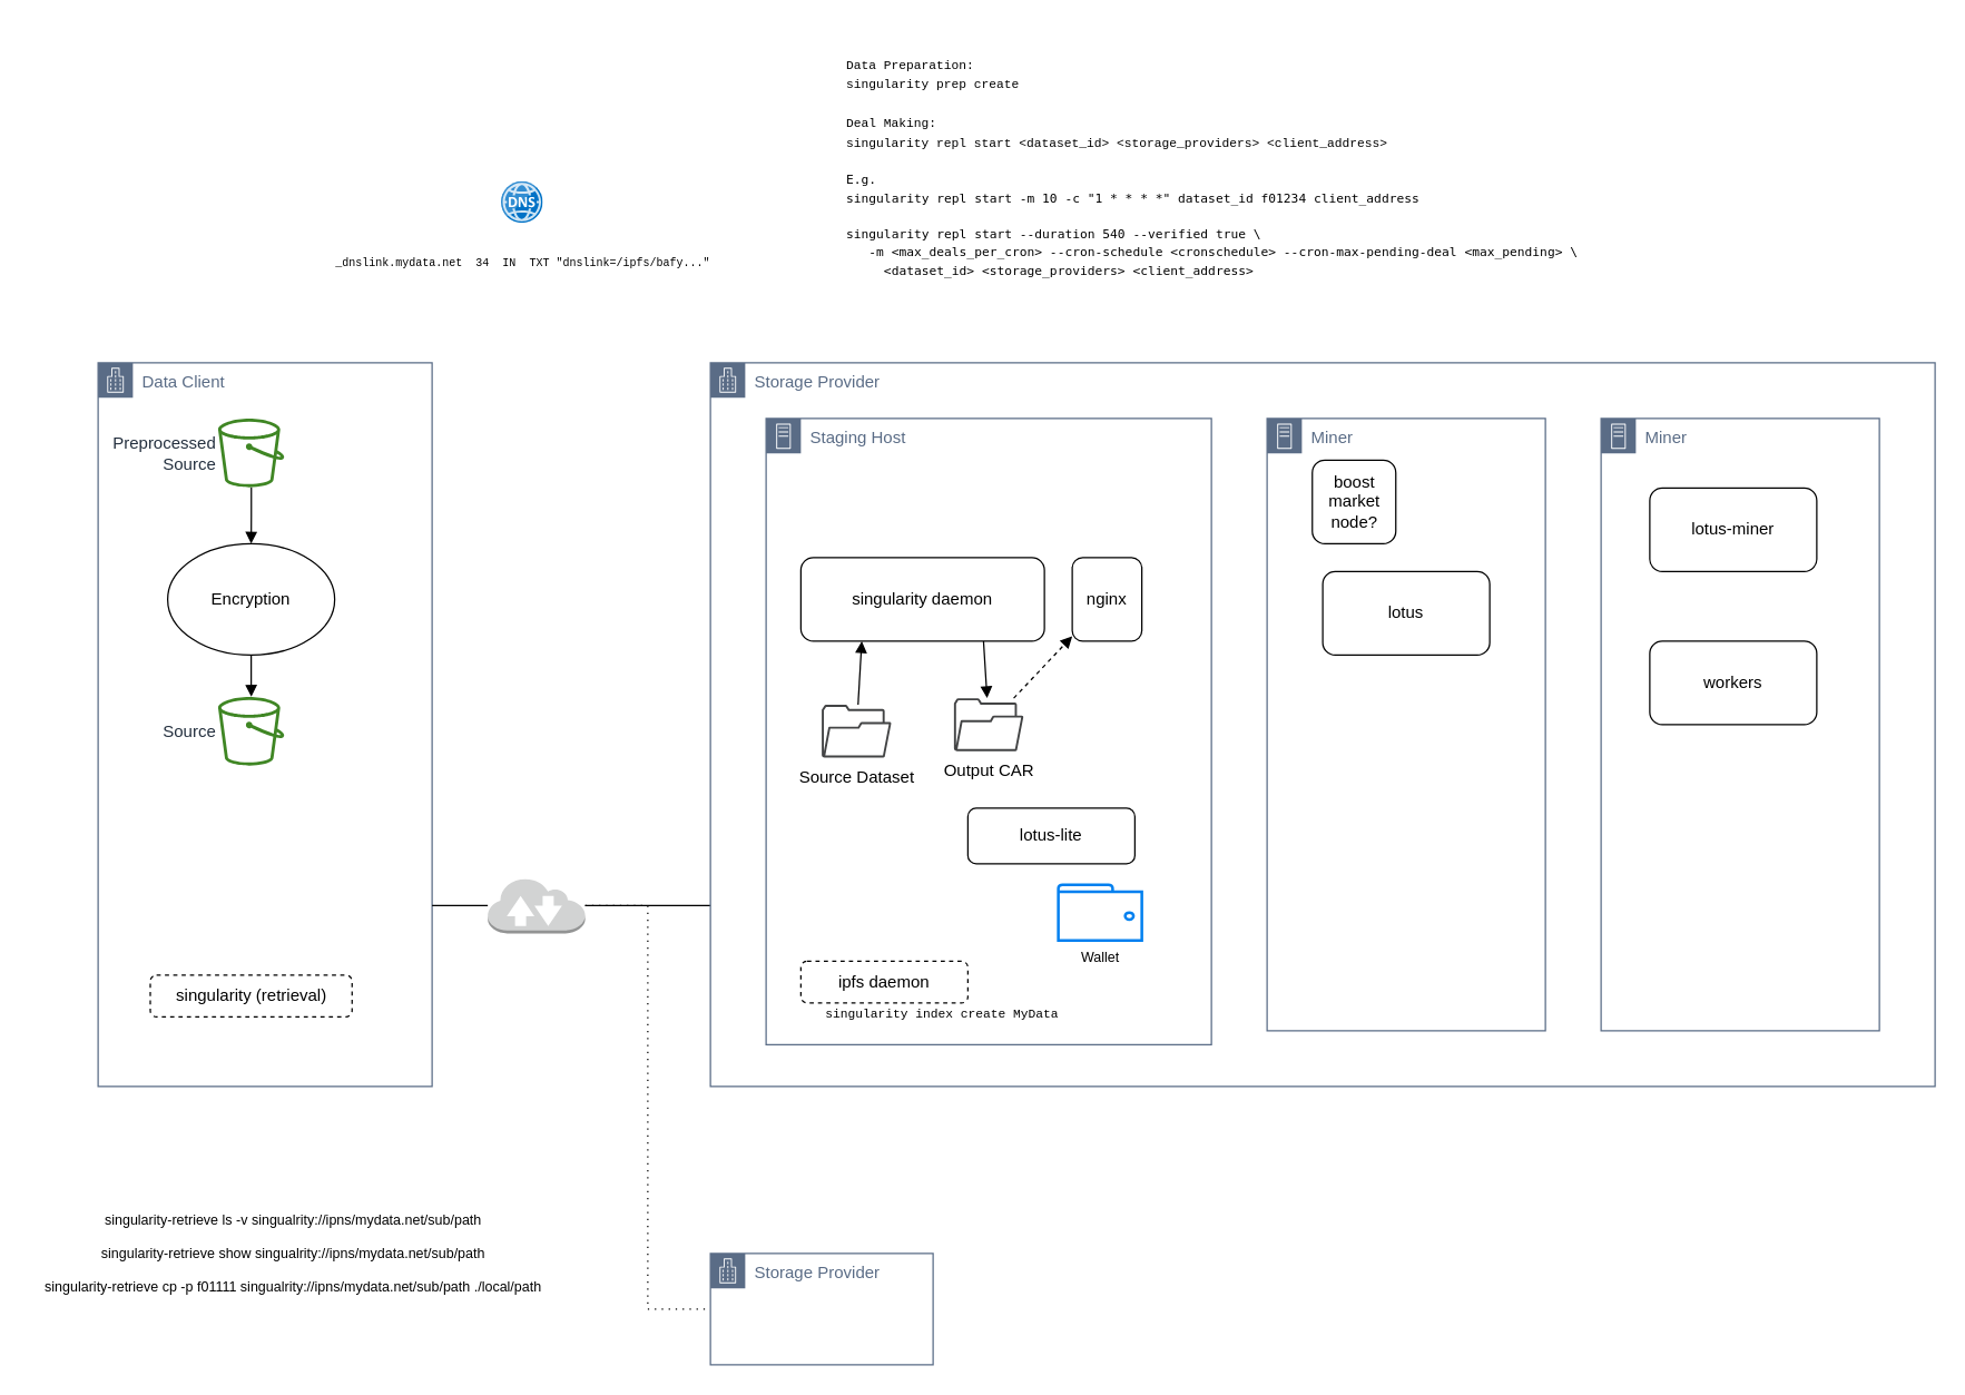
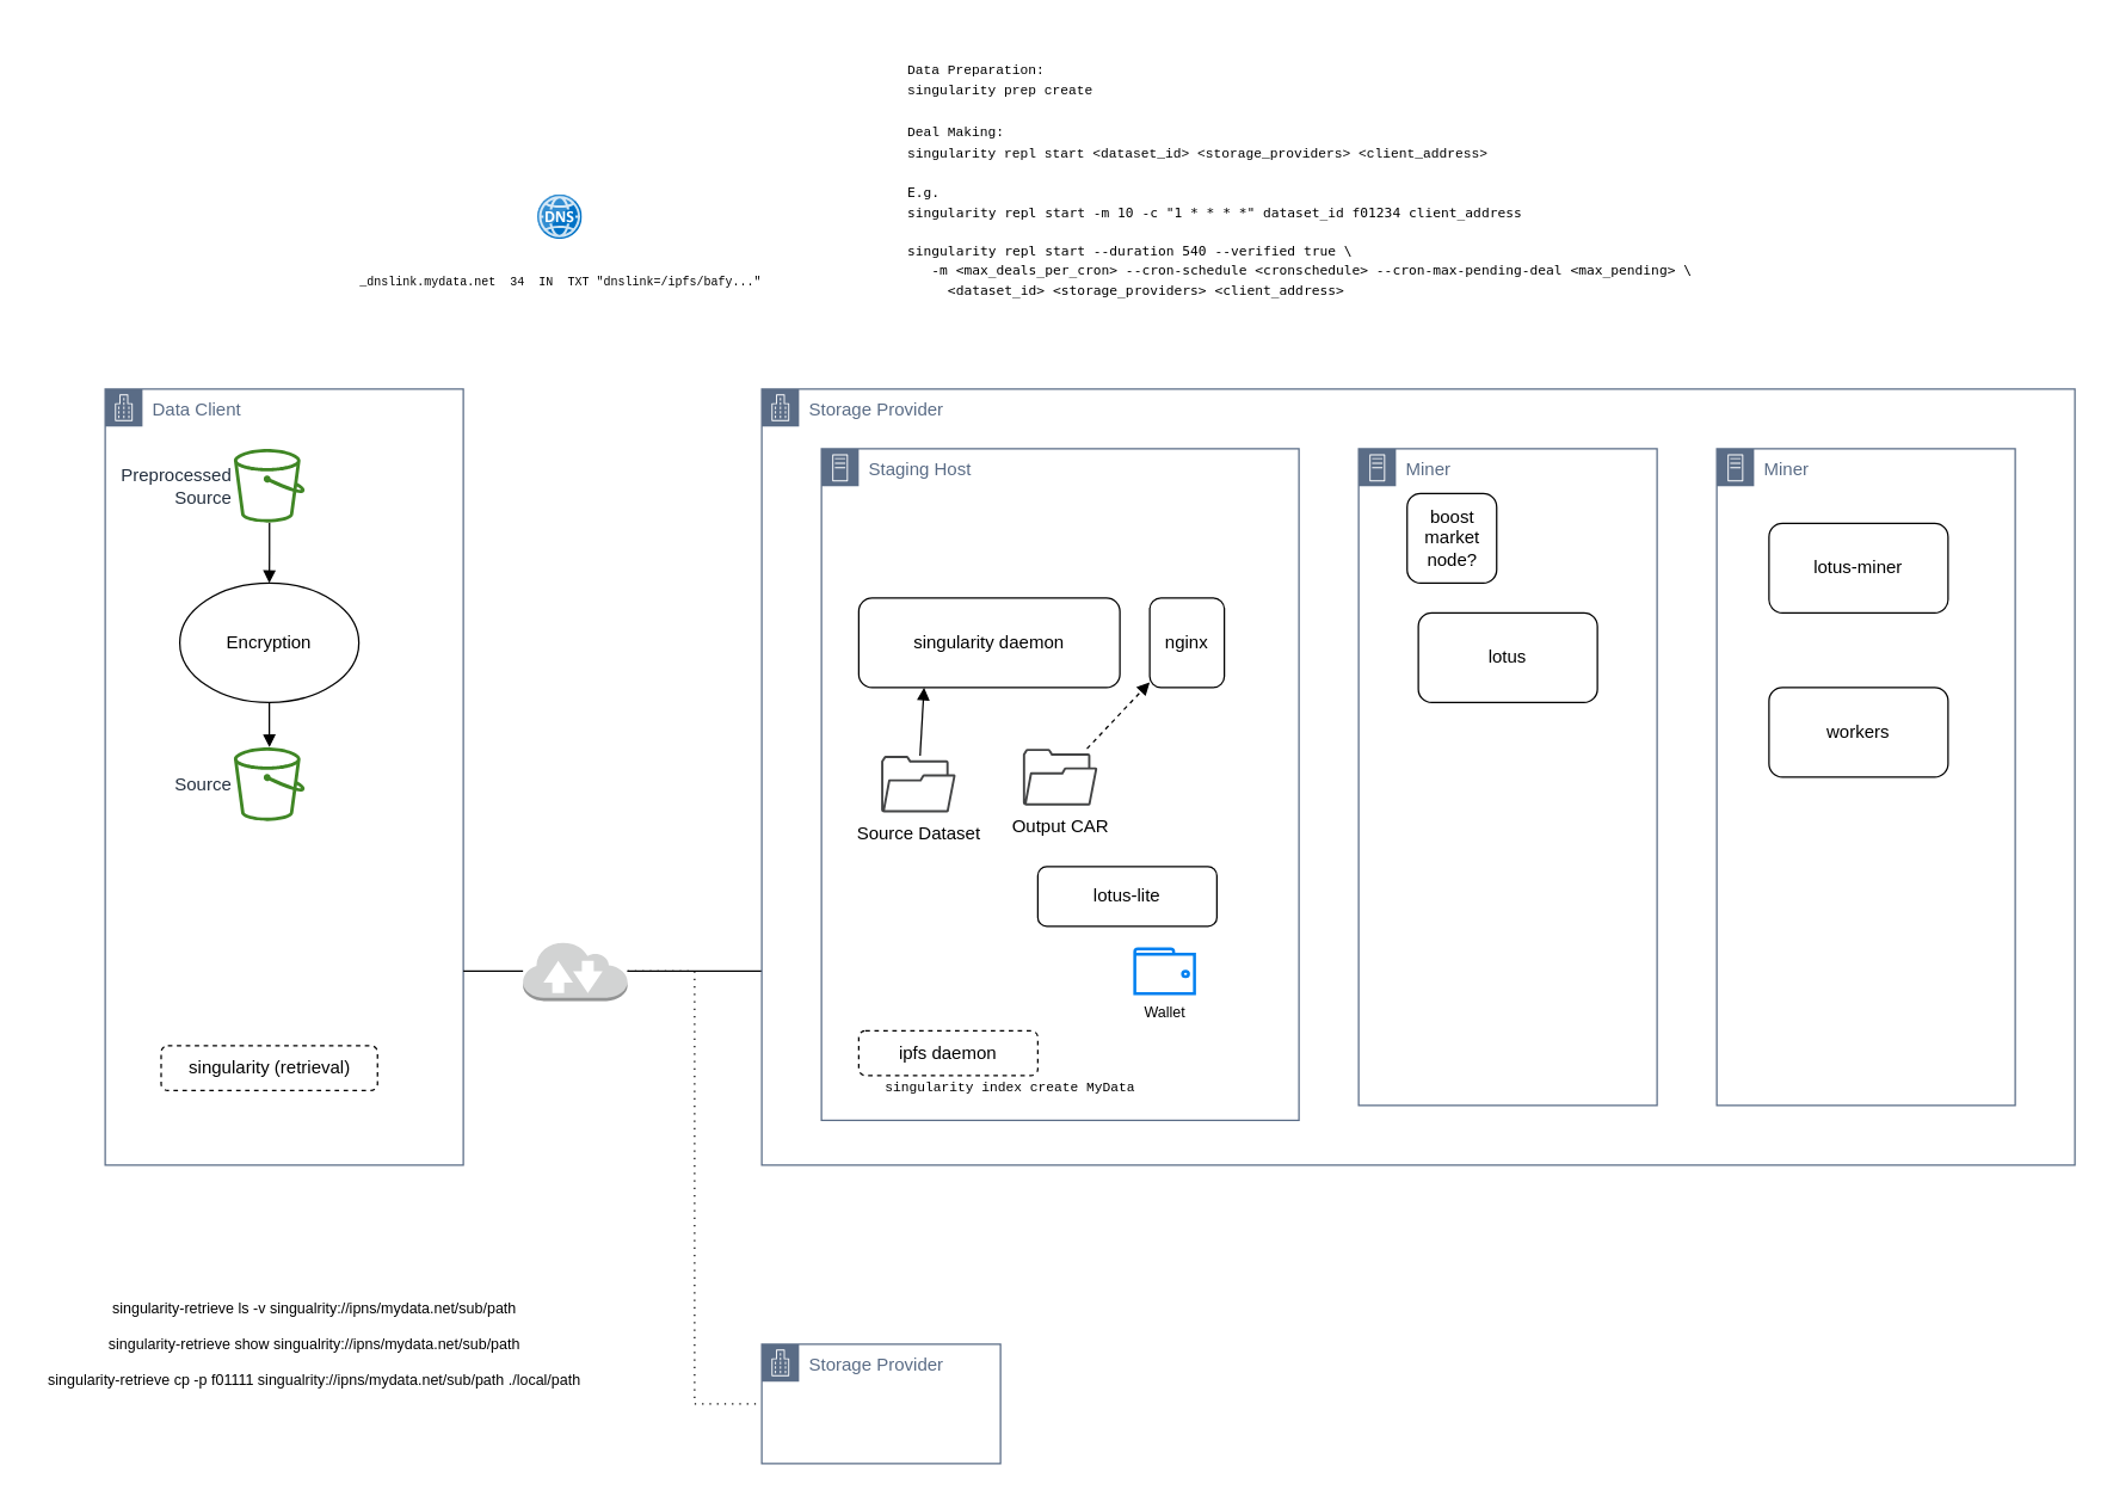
- <mxCell id="14" style="edgeStyle=none;rounded=0;orthogonalLoop=1;jettySize=auto;html=1;fontSize=10;fontColor=#000000;endArrow=block;endFill=1;exitX=0.75;exitY=1;exitDx=0;exitDy=0;" parent="11" source="15" target="17" edge="1"><mxGeometry relative="1" as="geometry" /></mxCell>
- <mxCell id="22" value="Wallet" style="html=1;verticalLabelPosition=bottom;align=center;labelBackgroundColor=#ffffff;verticalAlign=top;strokeWidth=2;strokeColor=#0080F0;shadow=0;dashed=0;shape=mxgraph.ios7.icons.wallet;fontSize=10;fontColor=#000000;" parent="11" vertex="1"><mxGeometry x="210" y="335" width="60" height="40" as="geometry" /></mxCell>
+ <mxCell id="22" value="Wallet" style="html=1;verticalLabelPosition=bottom;align=center;labelBackgroundColor=#ffffff;verticalAlign=top;strokeWidth=2;strokeColor=#0080F0;shadow=0;dashed=0;shape=mxgraph.ios7.icons.wallet;fontSize=10;fontColor=#000000;" parent="11" vertex="1"><mxGeometry x="210" y="335" width="40" height="30" as="geometry" /></mxCell>
